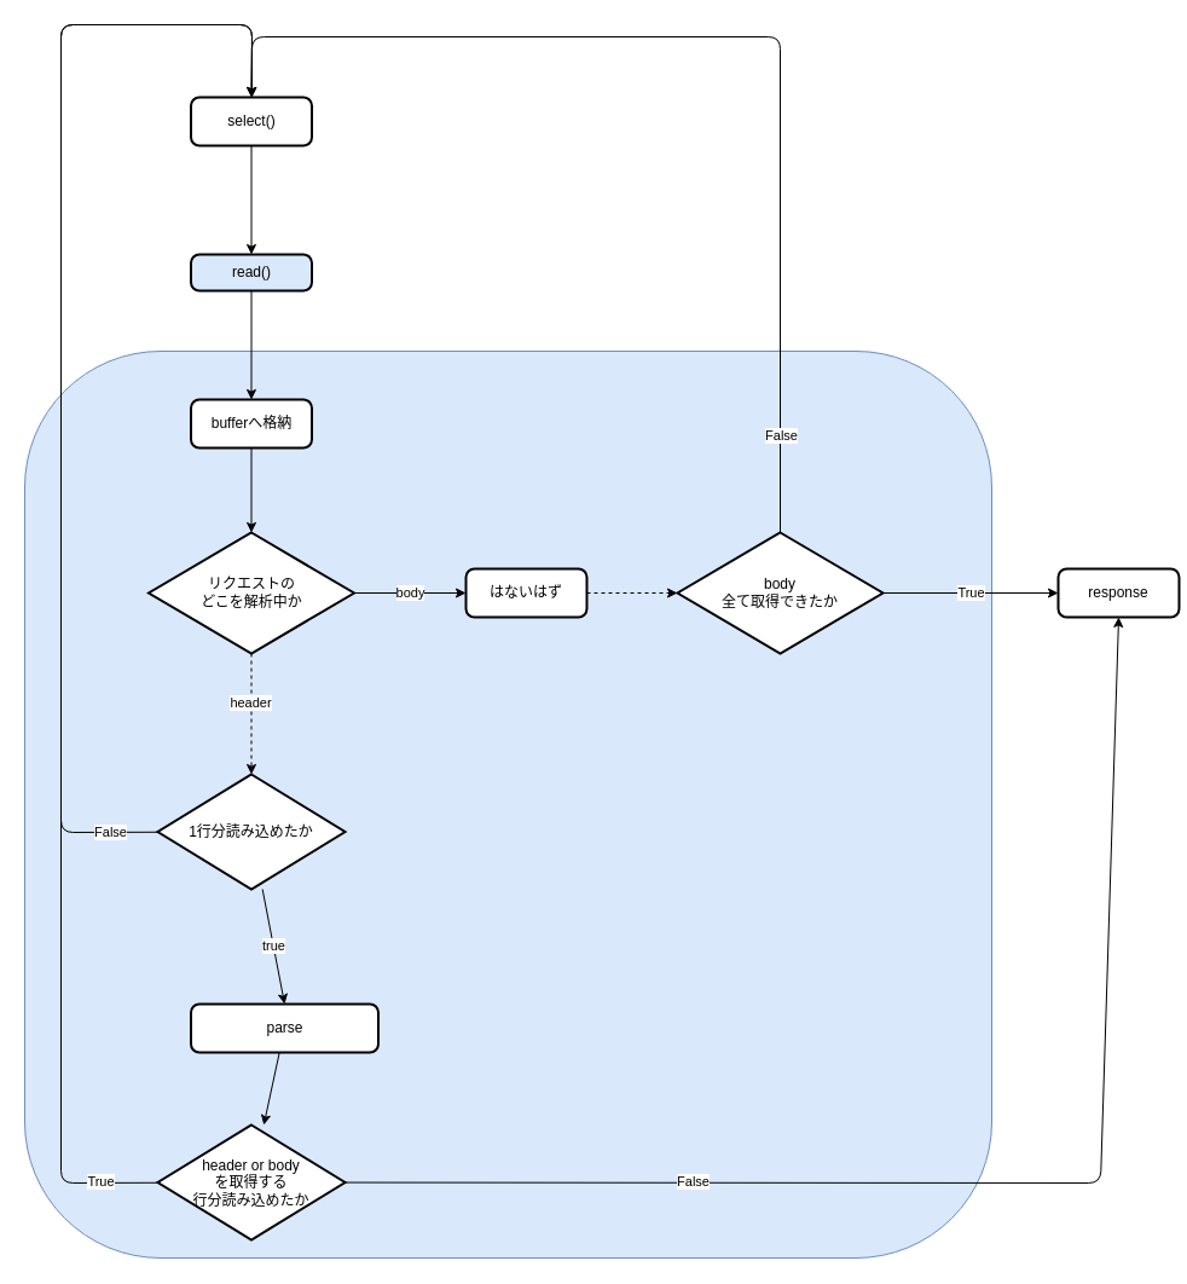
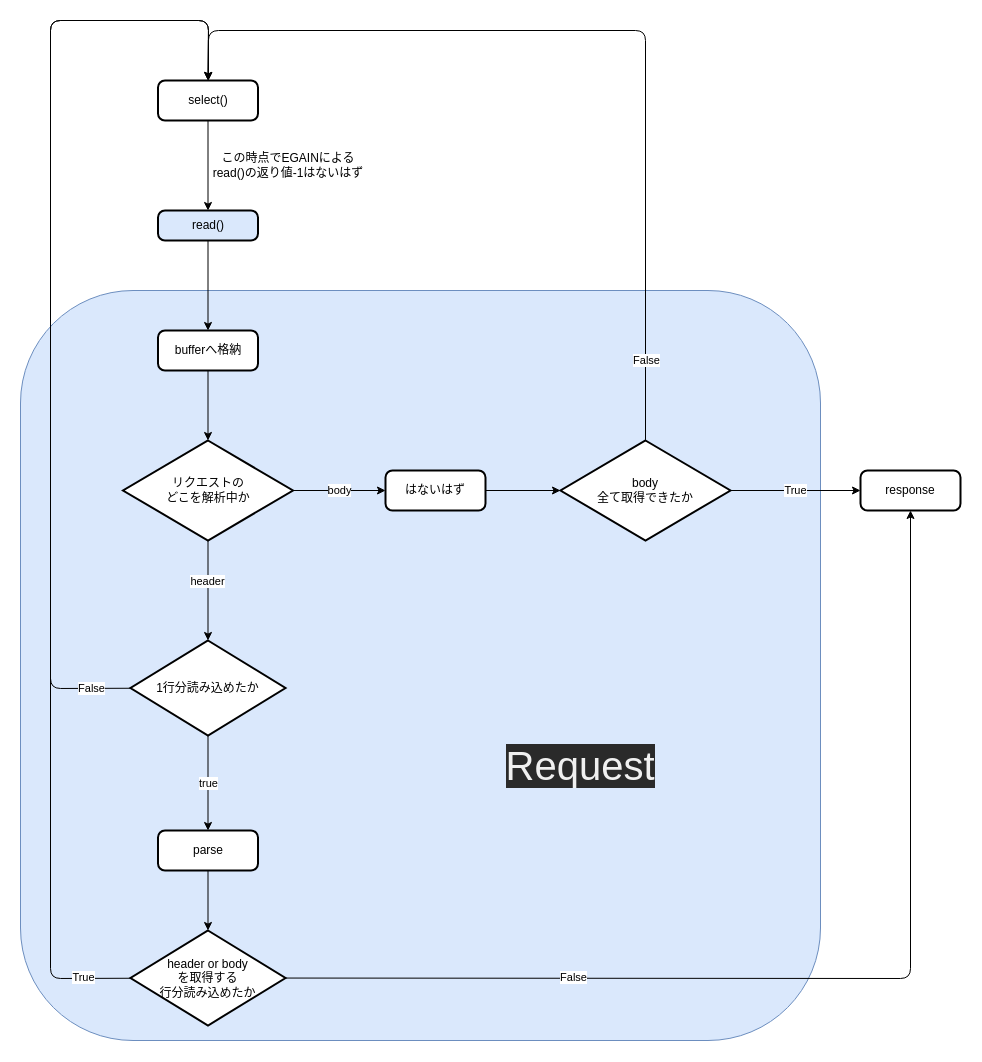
+ <mxCell id="3" value="この時点でEGAINによる&lt;br&gt;read()の返り値-1はないはず" style="text;html=1;strokeColor=none;fillColor=none;align=center;verticalAlign=middle;whiteSpace=wrap;rounded=0;" vertex="1" parent="1"><mxGeometry x="207.5" y="150" width="160" height="30" as="geometry" /></mxCell>
- <mxCell id="20" style="edgeStyle=none;html=1;strokeColor=#000000;dashed=1;" edge="1" parent="1" source="21" target="25"><mxGeometry relative="1" as="geometry" /></mxCell>
+ <mxCell id="20" style="edgeStyle=none;html=1;strokeColor=#000000;" edge="1" parent="1" source="21" target="25"><mxGeometry relative="1" as="geometry" /></mxCell>
- <mxCell id="26" value="response" style="rounded=1;whiteSpace=wrap;html=1;absoluteArcSize=1;arcSize=14;strokeWidth=2;" vertex="1" parent="1"><mxGeometry x="875" y="470" width="100" height="40" as="geometry" /></mxCell>
+ <mxCell id="26" value="response" style="rounded=1;whiteSpace=wrap;html=1;absoluteArcSize=1;arcSize=14;strokeWidth=2;" vertex="1" parent="1"><mxGeometry x="860" y="470" width="100" height="40" as="geometry" /></mxCell>
- <mxCell id="16" style="edgeStyle=none;html=1;strokeColor=#000000;dashed=1;" edge="1" parent="1" source="19" target="7"><mxGeometry relative="1" as="geometry" /></mxCell>
+ <mxCell id="16" style="edgeStyle=none;html=1;strokeColor=#000000;" edge="1" parent="1" source="19" target="7"><mxGeometry relative="1" as="geometry" /></mxCell>
+ <mxCell id="32" value="&lt;meta charset=&quot;utf-8&quot;&gt;&lt;span style=&quot;color: rgb(240, 240, 240); font-family: helvetica; font-size: 40px; font-style: normal; font-weight: 400; letter-spacing: normal; text-align: center; text-indent: 0px; text-transform: none; word-spacing: 0px; background-color: rgb(42, 42, 42); display: inline; float: none;&quot;&gt;Request&lt;/span&gt;" style="text;html=1;strokeColor=none;fillColor=none;align=center;verticalAlign=middle;whiteSpace=wrap;rounded=0;fontSize=40;" vertex="1" parent="1"><mxGeometry x="550" y="750" width="60" height="30" as="geometry" /></mxCell>
- <mxCell id="13" value="parse" style="rounded=1;whiteSpace=wrap;html=1;absoluteArcSize=1;arcSize=14;strokeWidth=2;" vertex="1" parent="1"><mxGeometry x="157.5" y="830" width="155" height="40" as="geometry" /></mxCell>
+ <mxCell id="13" value="parse" style="rounded=1;whiteSpace=wrap;html=1;absoluteArcSize=1;arcSize=14;strokeWidth=2;" vertex="1" parent="1"><mxGeometry x="157.5" y="830" width="100" height="40" as="geometry" /></mxCell>
